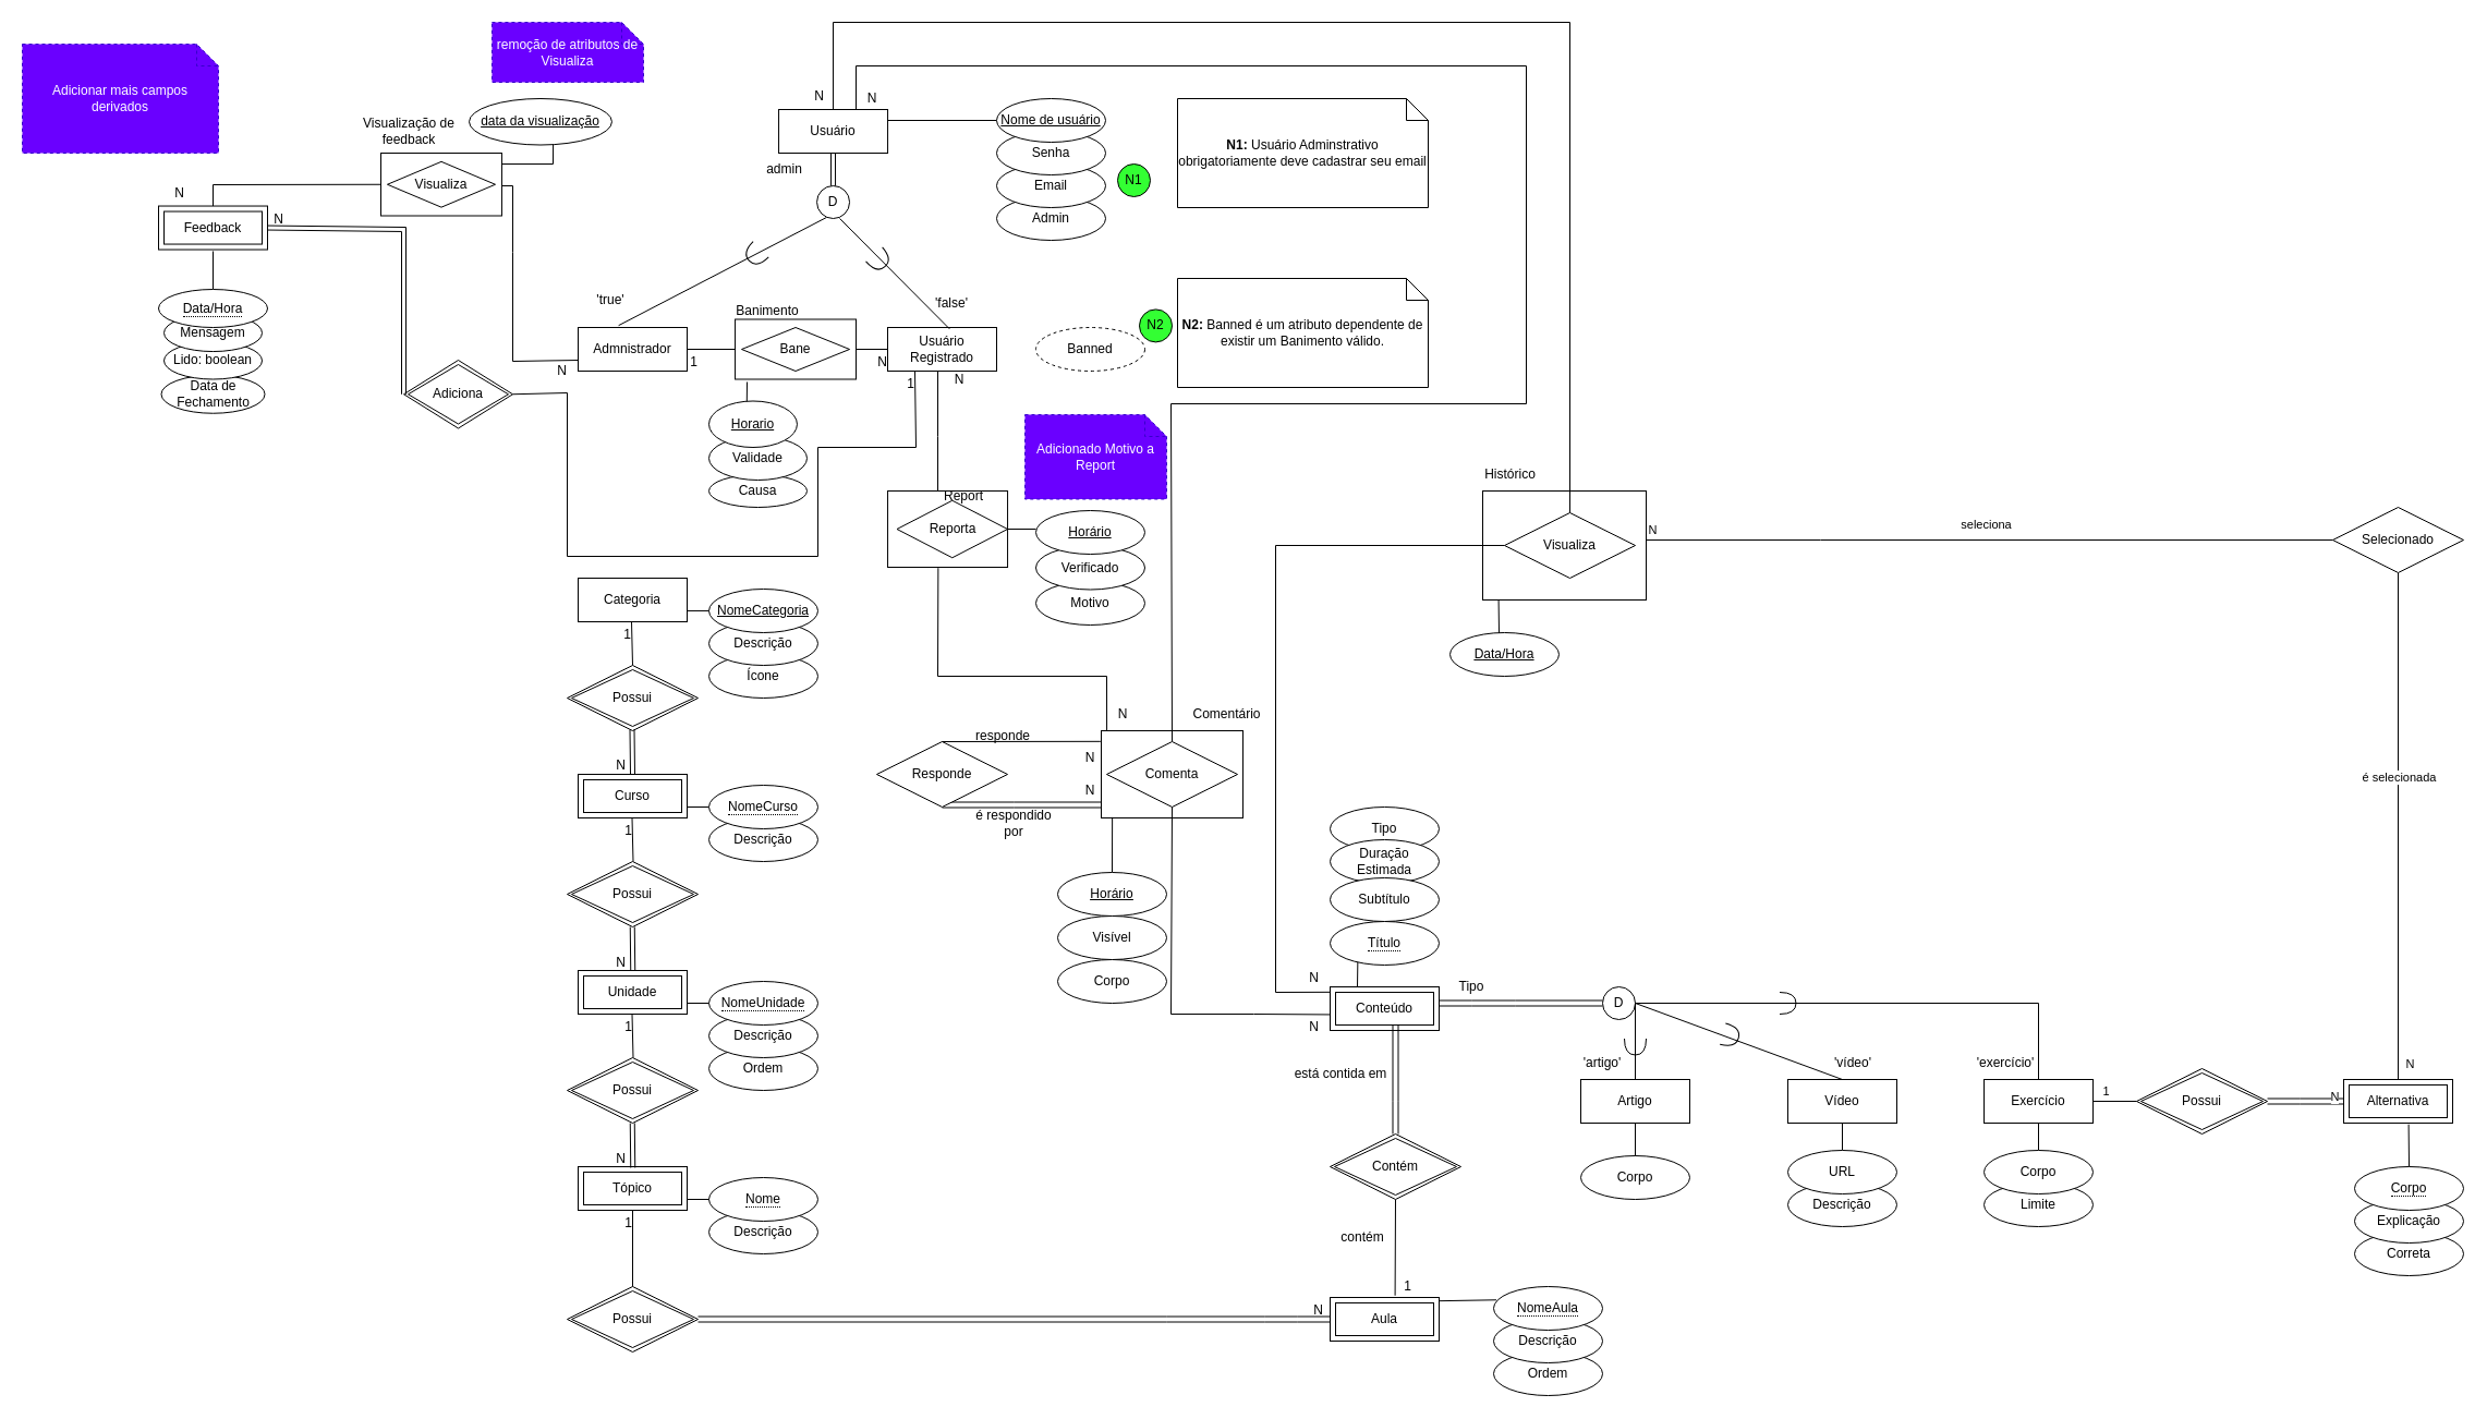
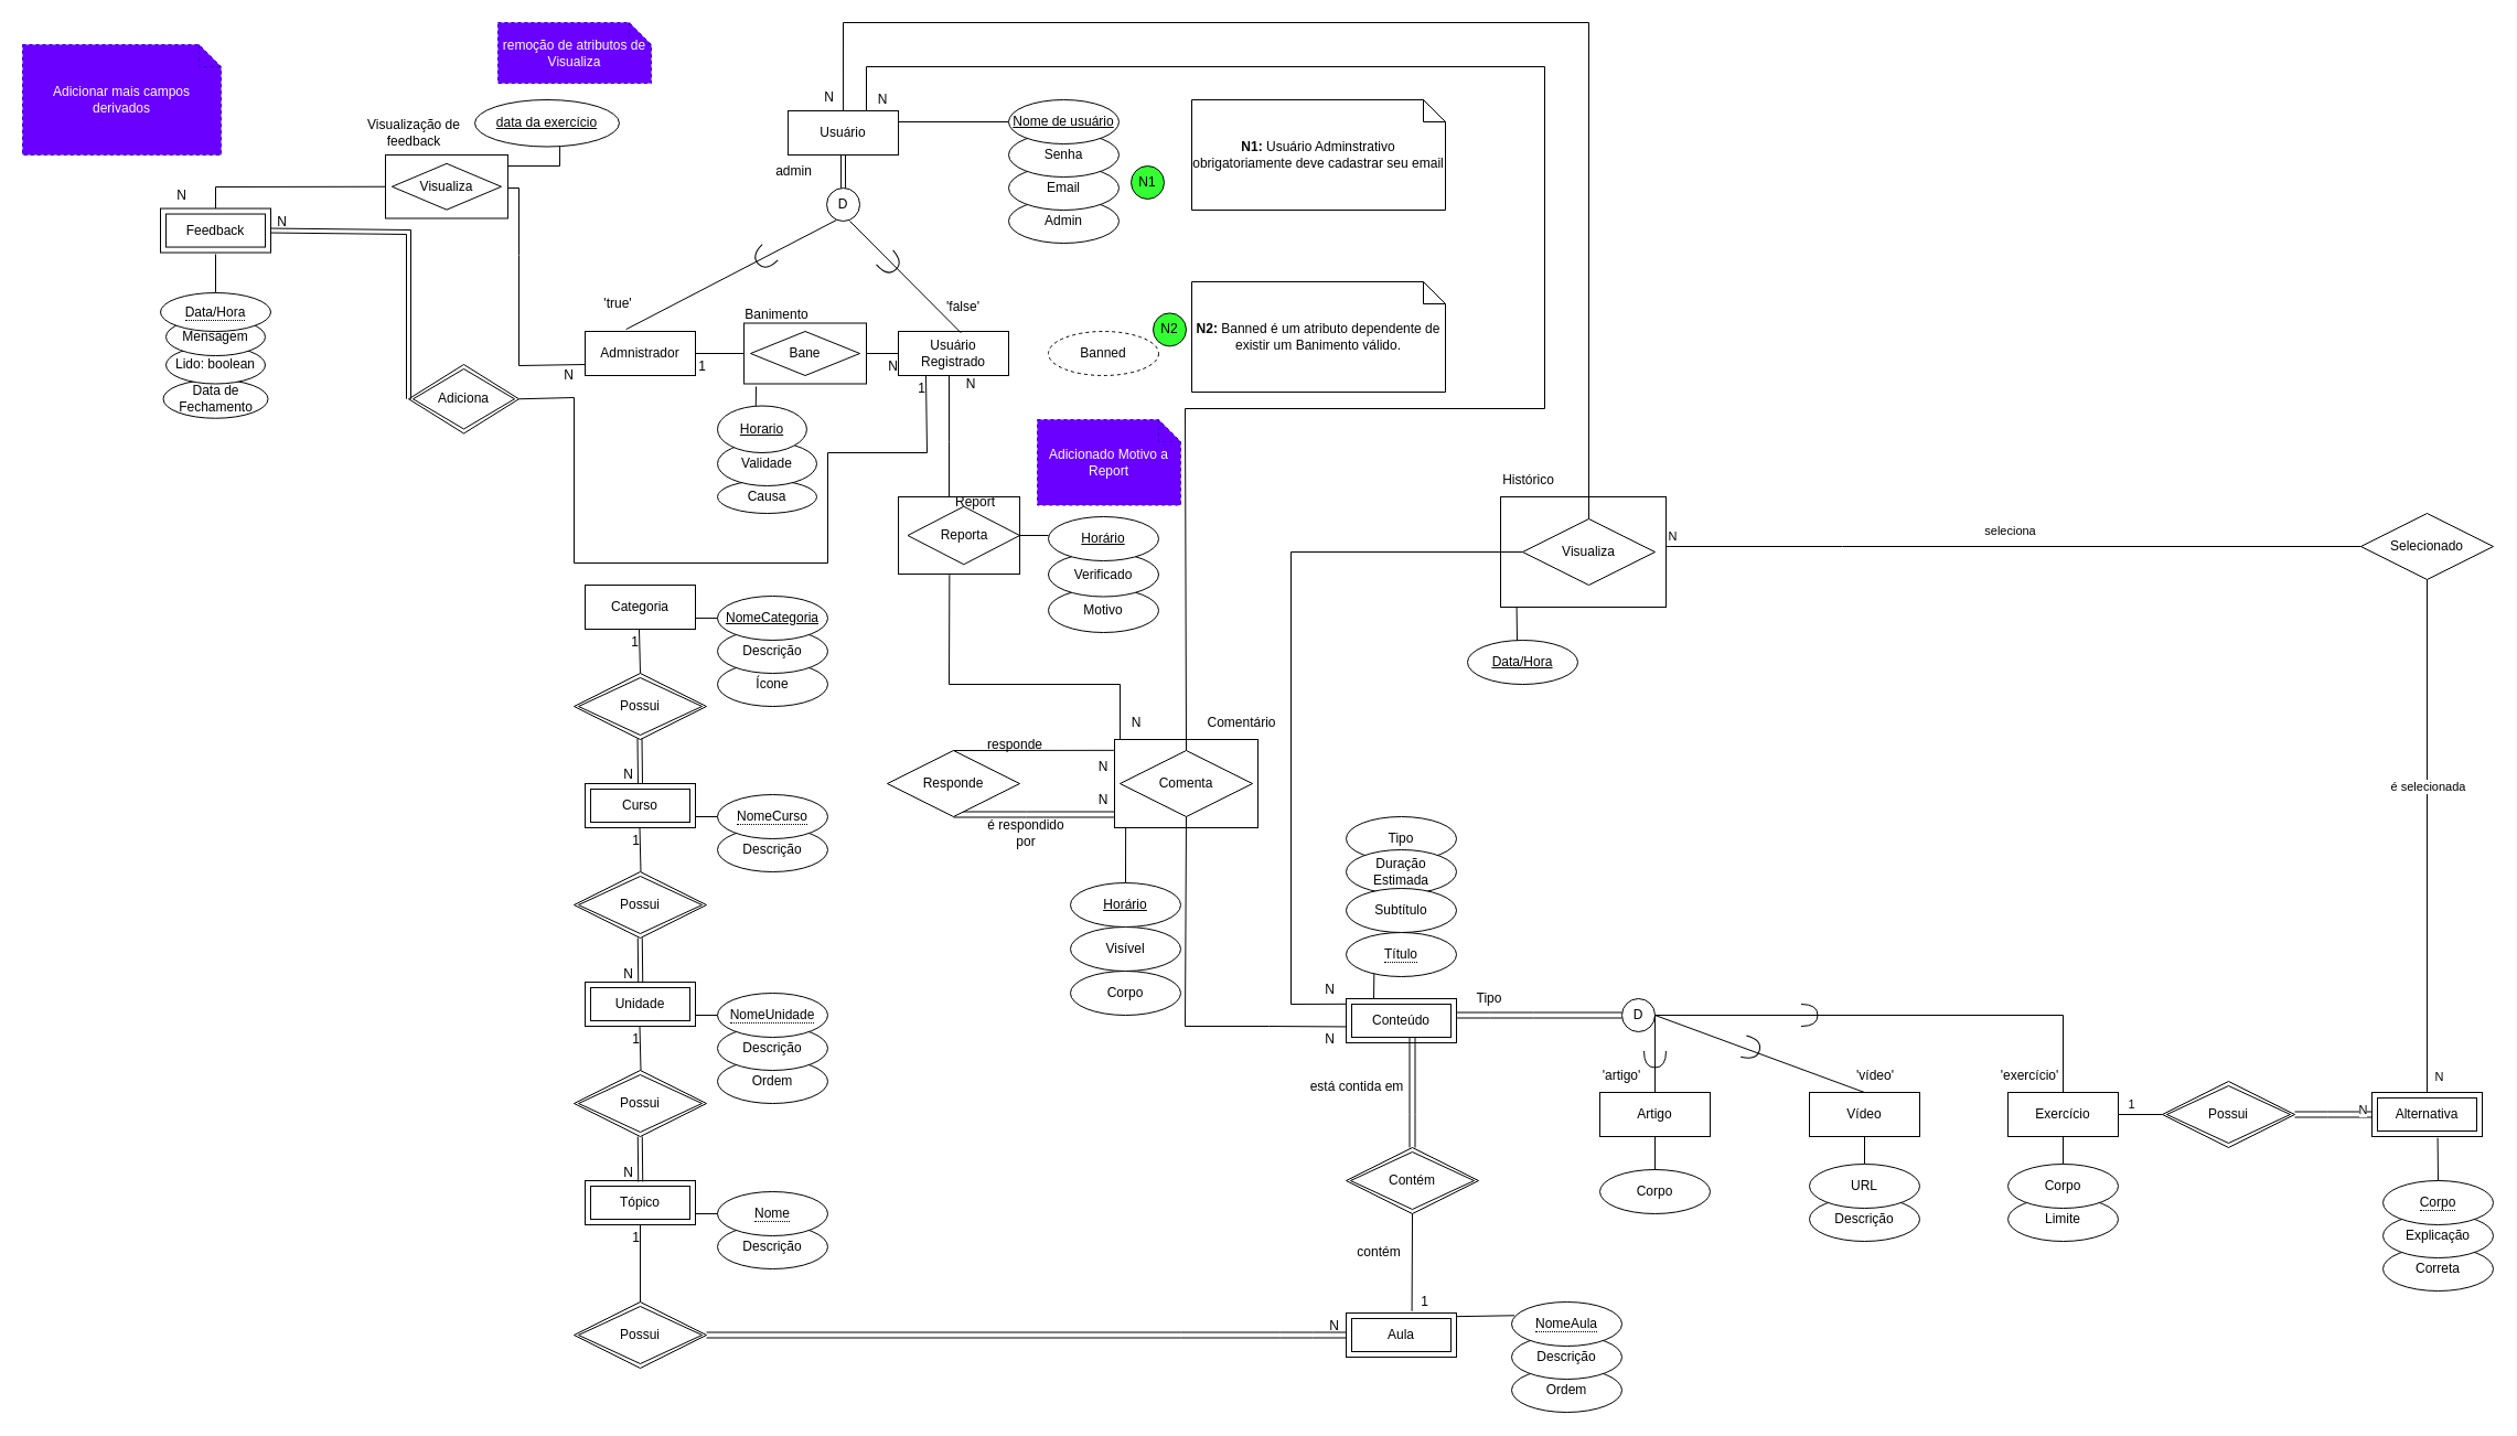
- <mxCell id="135" value="data da visualização" style="ellipse;whiteSpace=wrap;html=1;align=center;fontStyle=4;" parent="1" vertex="1"><mxGeometry x="430" y="90" width="130.95" height="42.5" as="geometry" /></mxCell>
+ <mxCell id="135" value="data da exercício" style="ellipse;whiteSpace=wrap;html=1;align=center;fontStyle=4;" parent="1" vertex="1"><mxGeometry x="430" y="90" width="130.95" height="42.5" as="geometry" /></mxCell>
